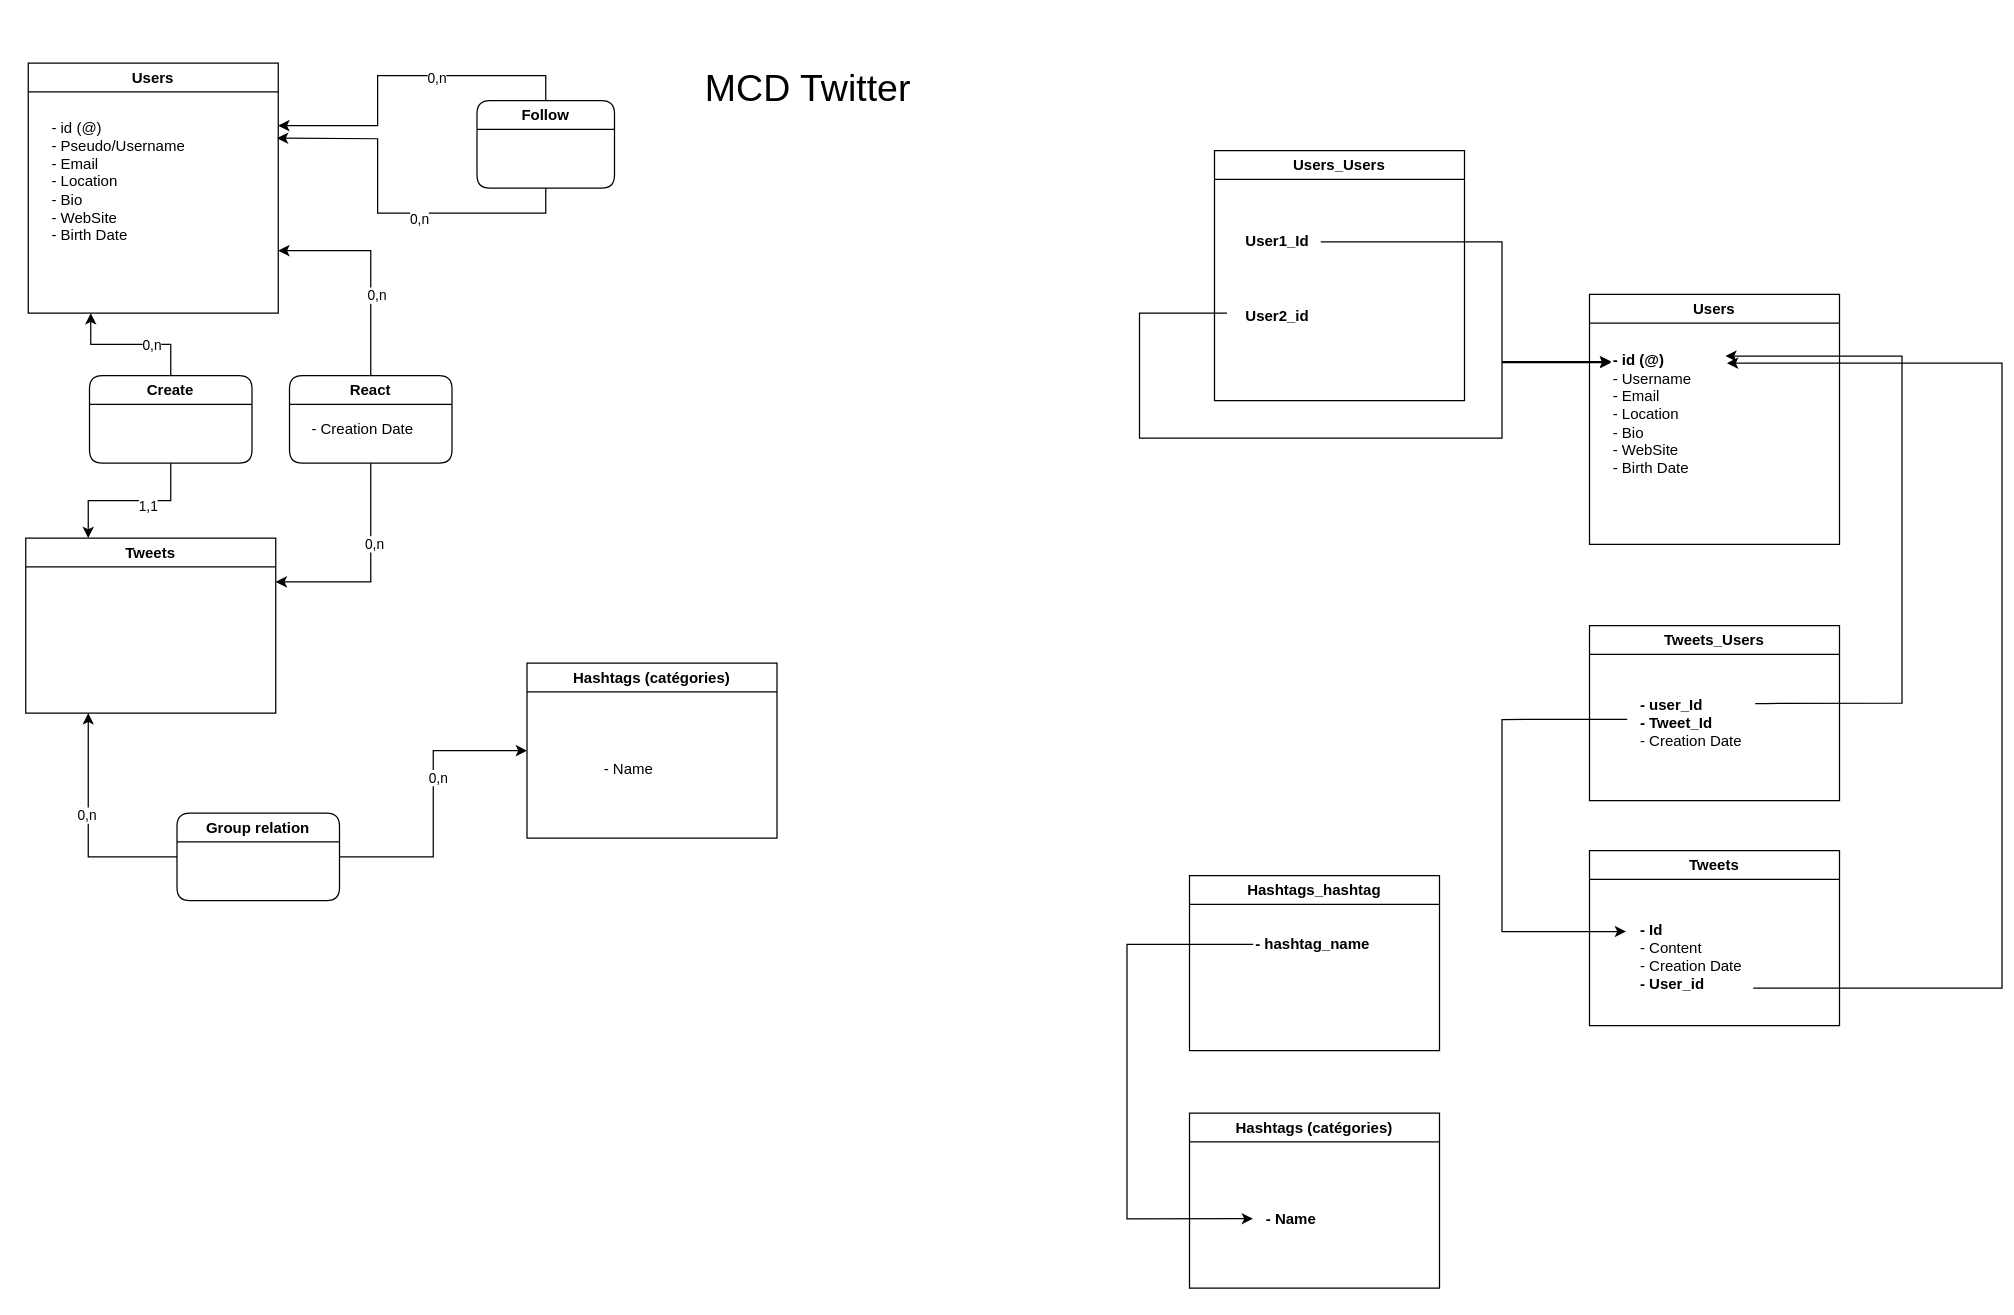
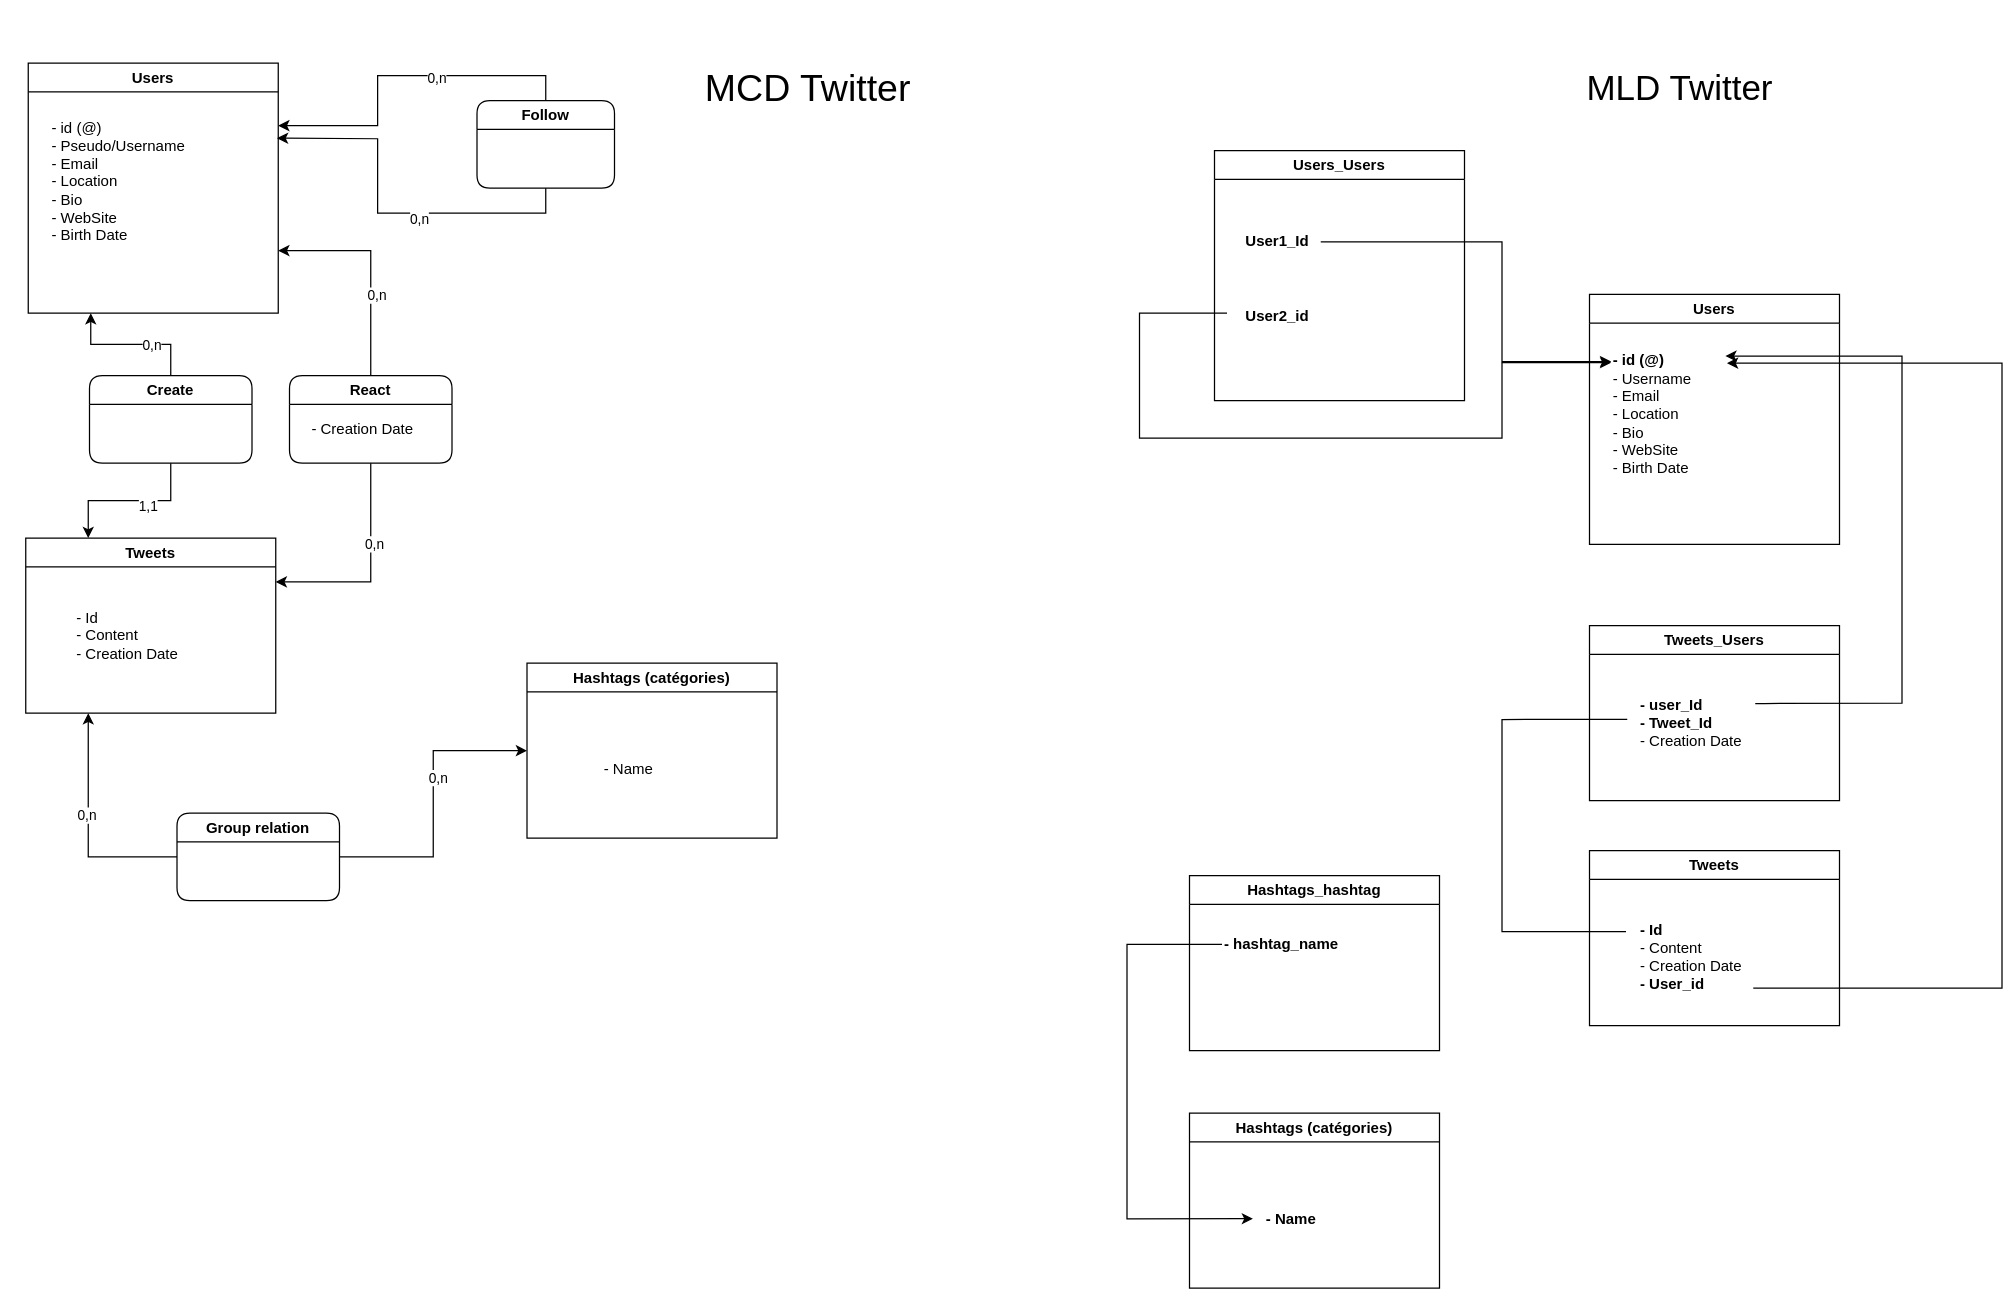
+ <mxCell id="31" value="&lt;font style=&quot;font-size: 28px;&quot;&gt;MLD Twitter&lt;/font&gt;" style="text;html=1;strokeColor=none;fillColor=none;align=center;verticalAlign=middle;whiteSpace=wrap;rounded=0;" vertex="1" parent="1"><mxGeometry x="1256" y="20" width="175" height="100" as="geometry" /></mxCell>
+ <mxCell id="5" value="&lt;div align=&quot;left&quot;&gt;- Id&lt;br&gt;&lt;/div&gt;&lt;div align=&quot;left&quot;&gt;- Content&lt;br&gt;&lt;/div&gt;&lt;div align=&quot;left&quot;&gt;- Creation Date&lt;/div&gt;&lt;div align=&quot;left&quot;&gt;&lt;br&gt;&lt;/div&gt;" style="text;html=1;align=center;verticalAlign=middle;resizable=0;points=[];autosize=1;strokeColor=none;fillColor=none;" parent="4" vertex="1"><mxGeometry x="31" y="50" width="100" height="70" as="geometry" /></mxCell>
- <mxCell id="44" style="edgeStyle=orthogonalEdgeStyle;rounded=0;orthogonalLoop=1;jettySize=auto;html=1;entryX=-0.018;entryY=0.21;entryDx=0;entryDy=0;entryPerimeter=0;exitX=-0.008;exitY=0.358;exitDx=0;exitDy=0;exitPerimeter=0;" edge="1" parent="1" source="39" target="42"><mxGeometry relative="1" as="geometry"><mxPoint x="1300" y="580" as="sourcePoint" /><Array as="points"><mxPoint x="1201" y="575" /><mxPoint x="1201" y="745" /></Array></mxGeometry></mxCell>
+ <mxCell id="44" style="edgeStyle=orthogonalEdgeStyle;rounded=0;orthogonalLoop=1;jettySize=auto;html=1;entryX=-0.018;entryY=0.21;entryDx=0;entryDy=0;entryPerimeter=0;exitX=-0.008;exitY=0.358;exitDx=0;exitDy=0;exitPerimeter=0;endArrow=none;" edge="1" parent="1" source="39" target="42"><mxGeometry relative="1" as="geometry"><mxPoint x="1300" y="580" as="sourcePoint" /><Array as="points"><mxPoint x="1201" y="575" /><mxPoint x="1201" y="745" /></Array></mxGeometry></mxCell>
- <mxCell id="48" value="&lt;div align=&quot;left&quot;&gt;&lt;b&gt;- hashtag_name&lt;/b&gt;&lt;/div&gt;" style="text;html=1;align=left;verticalAlign=middle;resizable=0;points=[];autosize=1;strokeColor=none;fillColor=none;" vertex="1" parent="47"><mxGeometry x="51" y="40" width="110" height="30" as="geometry" /></mxCell>
+ <mxCell id="48" value="&lt;div align=&quot;left&quot;&gt;&lt;b&gt;- hashtag_name&lt;/b&gt;&lt;/div&gt;" style="text;html=1;align=left;verticalAlign=middle;resizable=0;points=[];autosize=1;strokeColor=none;fillColor=none;" vertex="1" parent="47"><mxGeometry x="26" y="40" width="110" height="30" as="geometry" /></mxCell>
